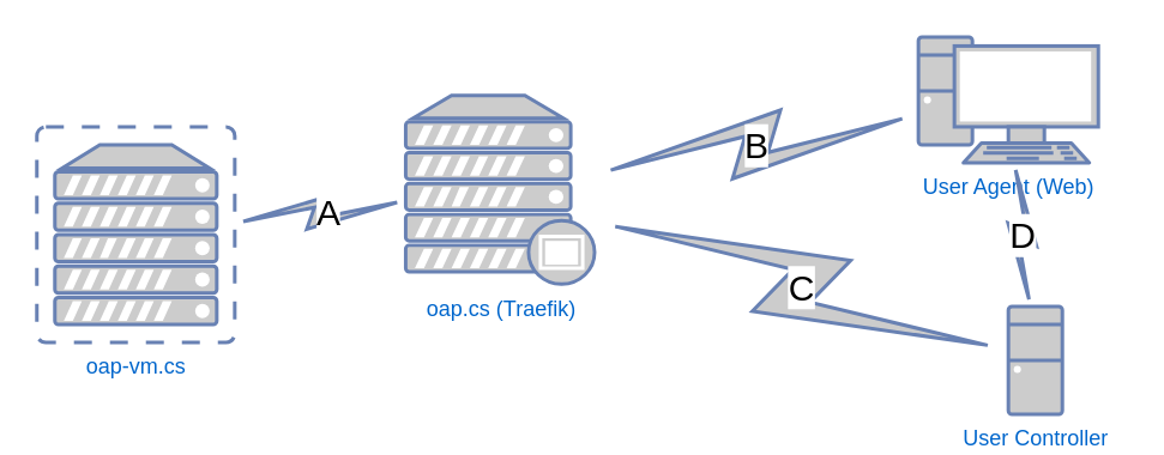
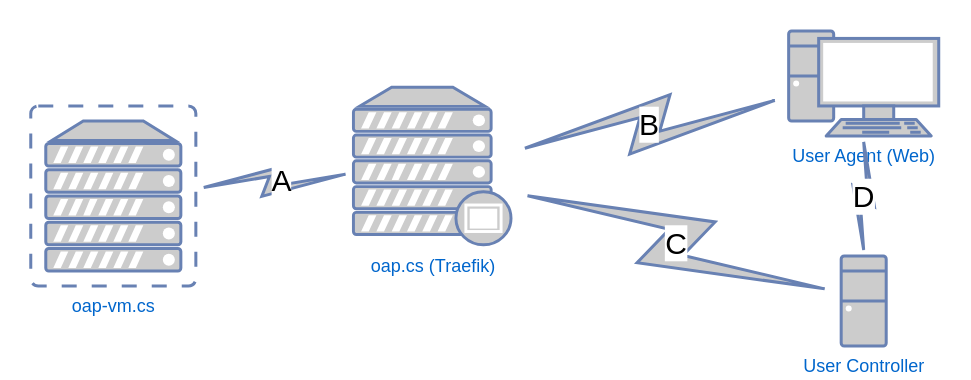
- <mxCell id="5" value="User Agent (Web)" style="fontColor=#0066CC;verticalAlign=top;verticalLabelPosition=bottom;labelPosition=center;align=center;html=1;outlineConnect=0;fillColor=#CCCCCC;strokeColor=#6881B3;gradientColor=none;gradientDirection=north;strokeWidth=2;shape=mxgraph.networks.pc;" vertex="1" parent="1"><mxGeometry x="510" y="20" width="100" height="70" as="geometry" /></mxCell>
+ <mxCell id="5" value="User Agent (Web)" style="fontColor=#0066CC;verticalAlign=top;verticalLabelPosition=bottom;labelPosition=center;align=center;html=1;outlineConnect=0;fillColor=#CCCCCC;strokeColor=#6881B3;gradientColor=none;gradientDirection=north;strokeWidth=2;shape=mxgraph.networks.pc;" vertex="1" parent="1"><mxGeometry x="525" y="20" width="100" height="70" as="geometry" /></mxCell>
- <mxCell id="3" value="oap.cs (Traefik)" style="fontColor=#0066CC;verticalAlign=top;verticalLabelPosition=bottom;labelPosition=center;align=center;html=1;outlineConnect=0;fillColor=#CCCCCC;strokeColor=#6881B3;gradientColor=none;gradientDirection=north;strokeWidth=2;shape=mxgraph.networks.proxy_server;" vertex="1" parent="1"><mxGeometry x="225" y="52.5" width="105" height="105" as="geometry" /></mxCell>
+ <mxCell id="3" value="oap.cs (Traefik)" style="fontColor=#0066CC;verticalAlign=top;verticalLabelPosition=bottom;labelPosition=center;align=center;html=1;outlineConnect=0;fillColor=#CCCCCC;strokeColor=#6881B3;gradientColor=none;gradientDirection=north;strokeWidth=2;shape=mxgraph.networks.proxy_server;" vertex="1" parent="1"><mxGeometry x="235" y="57.5" width="105" height="105" as="geometry" /></mxCell>
